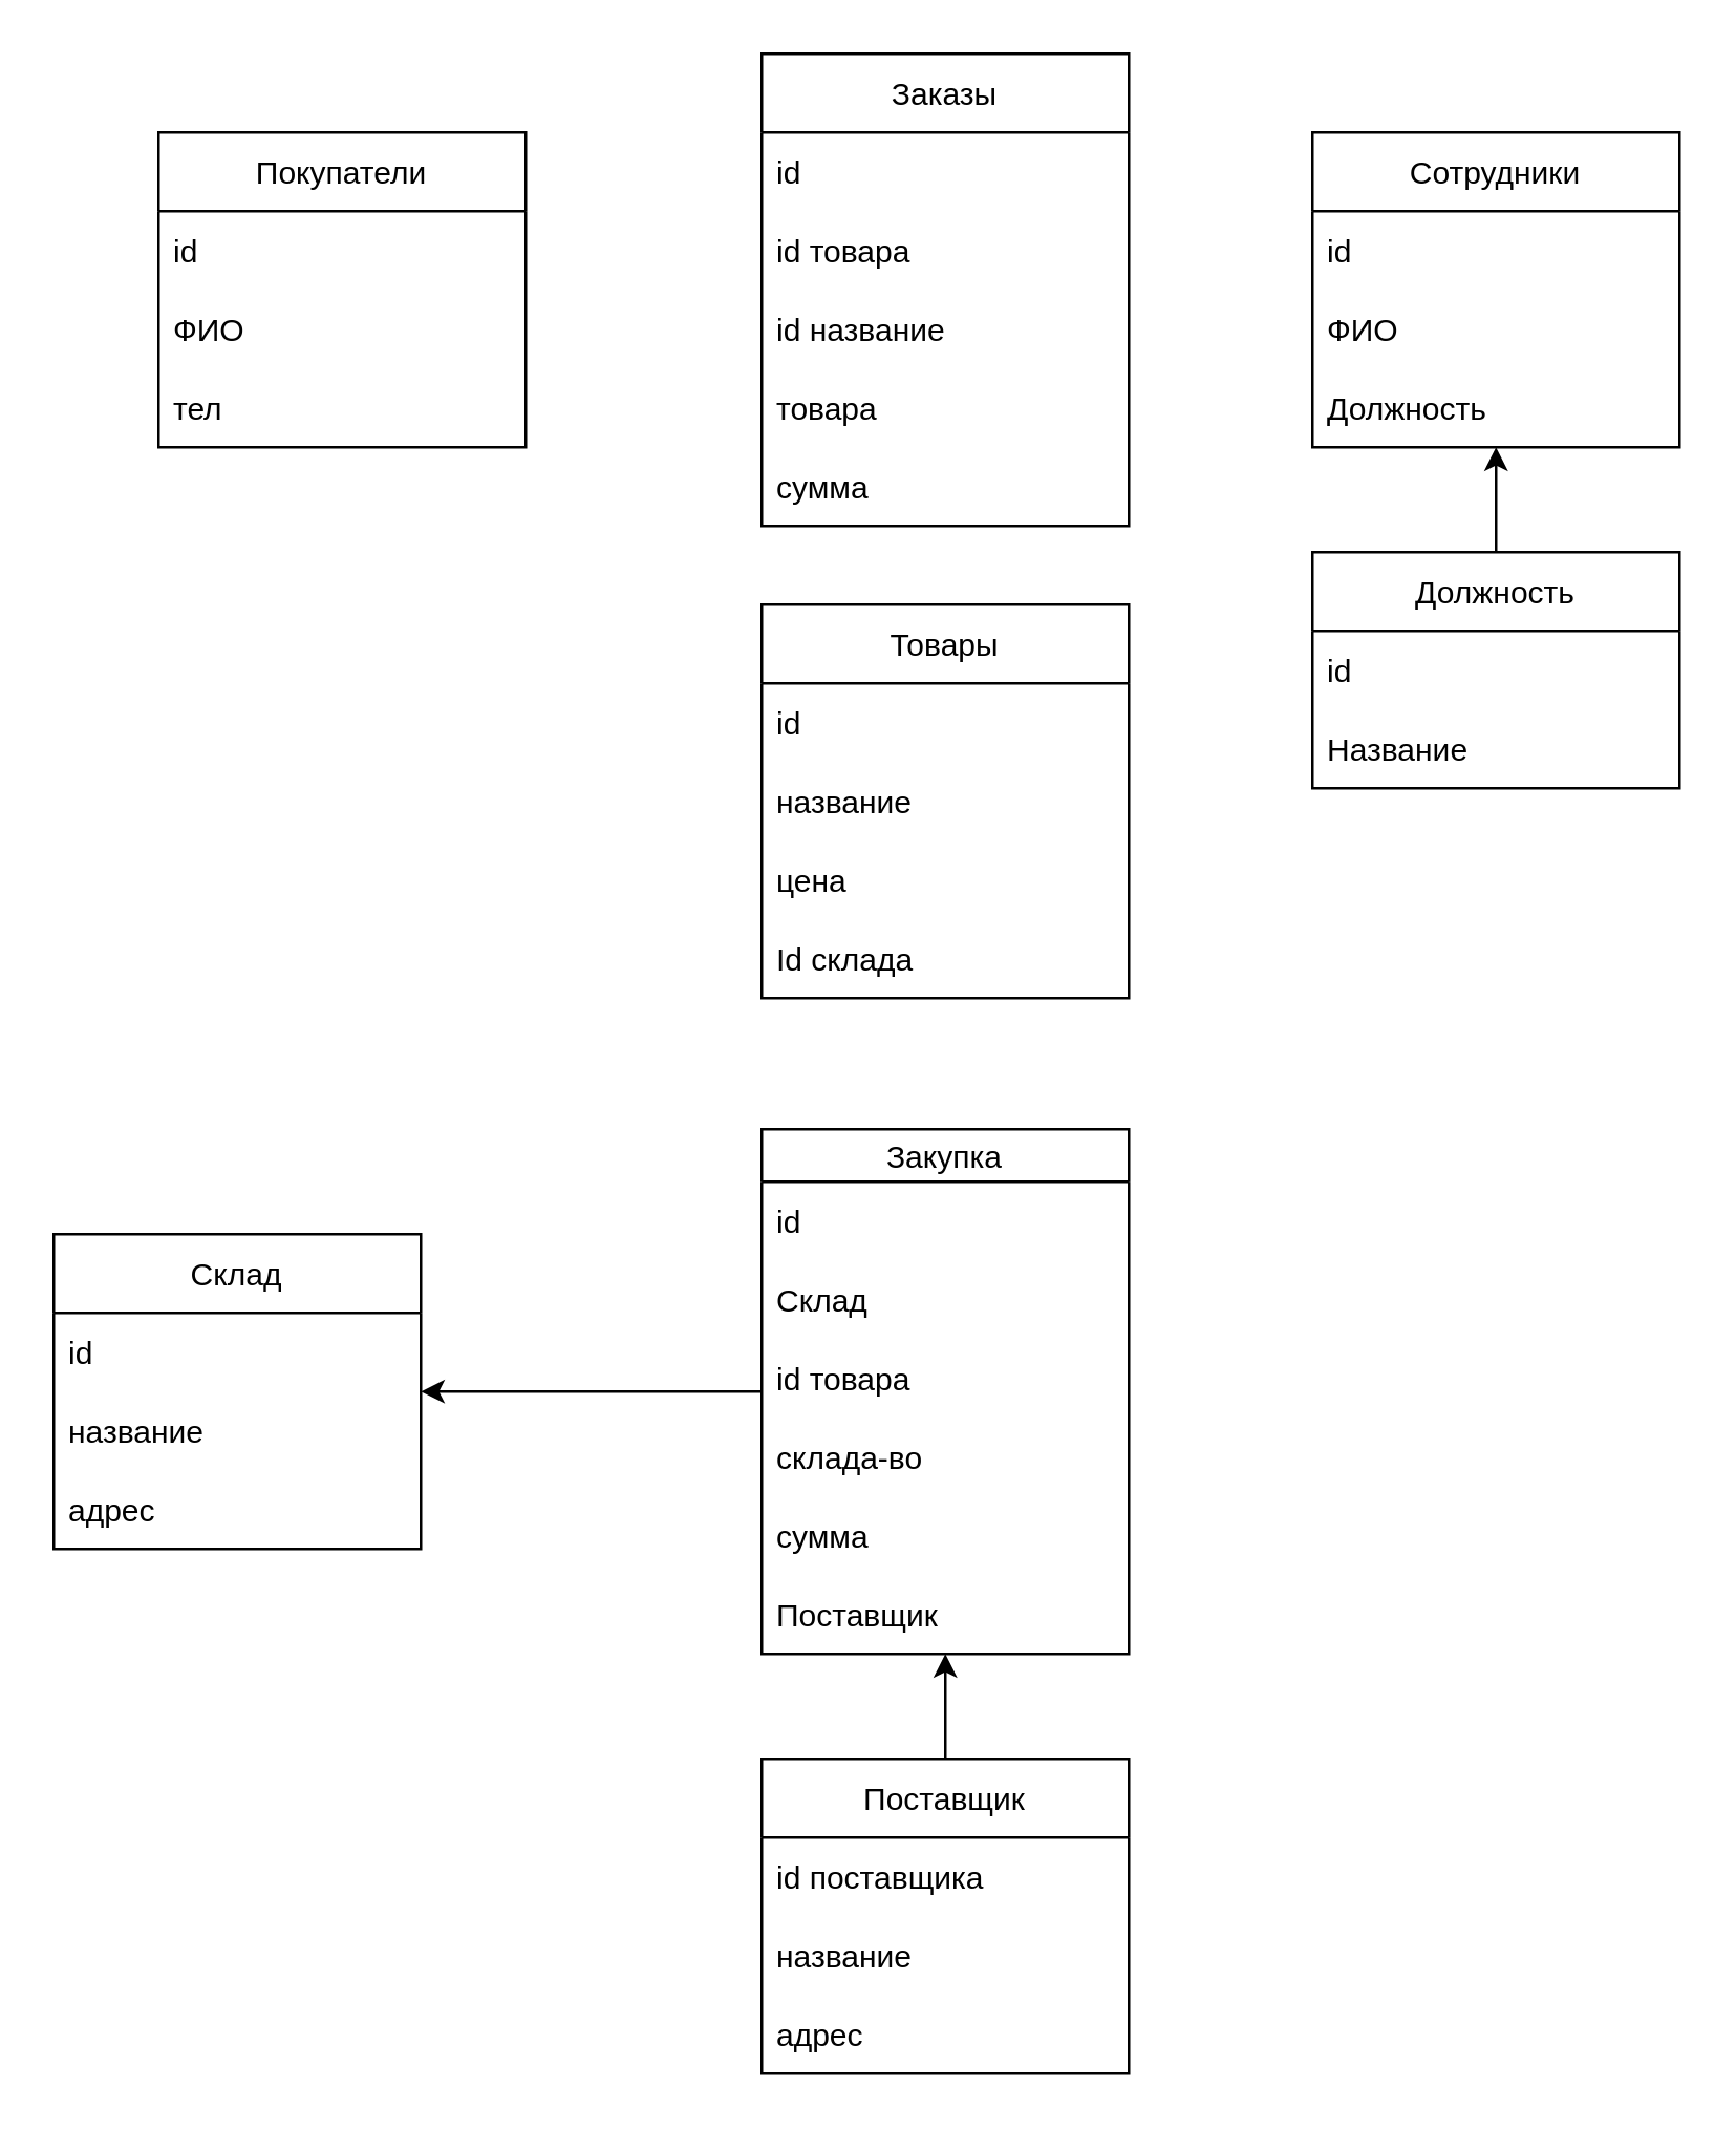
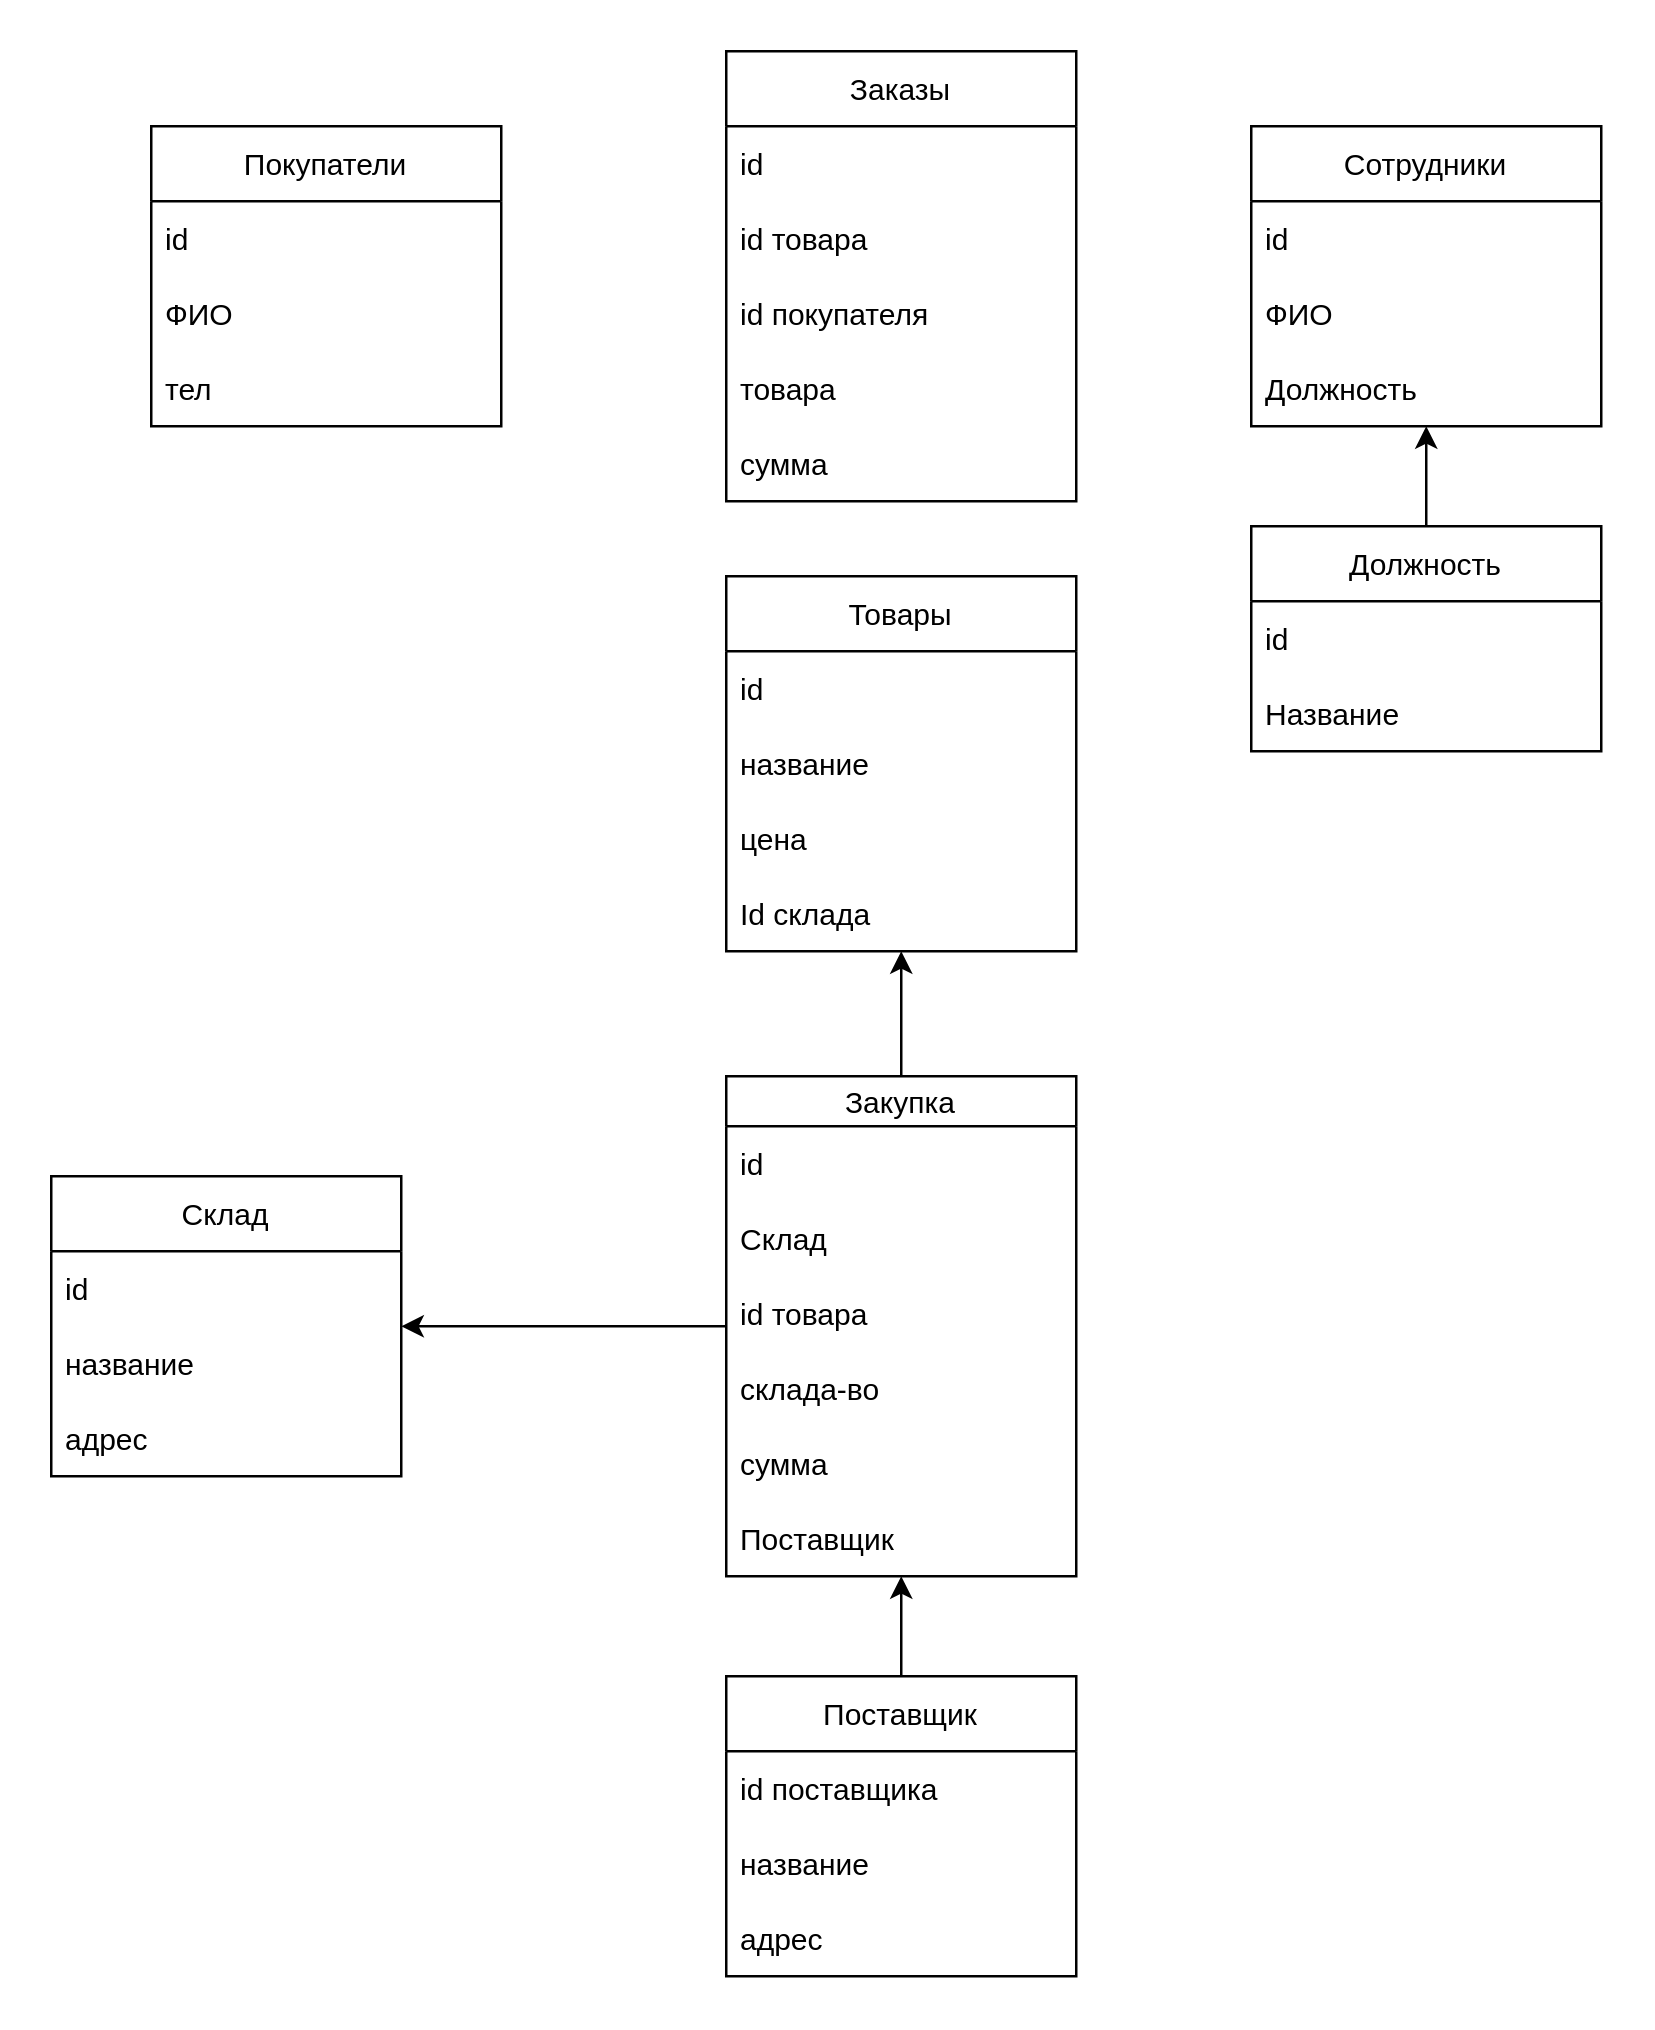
- <mxCell id="9" value="id название" style="text;strokeColor=none;fillColor=none;align=left;verticalAlign=middle;spacingLeft=4;spacingRight=4;overflow=hidden;points=[[0,0.5],[1,0.5]];portConstraint=eastwest;rotatable=0;" vertex="1" parent="6"><mxGeometry y="90" width="140" height="30" as="geometry" /></mxCell>
+ <mxCell id="9" value="id покупателя" style="text;strokeColor=none;fillColor=none;align=left;verticalAlign=middle;spacingLeft=4;spacingRight=4;overflow=hidden;points=[[0,0.5],[1,0.5]];portConstraint=eastwest;rotatable=0;" vertex="1" parent="6"><mxGeometry y="90" width="140" height="30" as="geometry" /></mxCell>
+ <mxCell id="26" style="edgeStyle=orthogonalEdgeStyle;rounded=0;orthogonalLoop=1;jettySize=auto;html=1;" edge="1" parent="1" source="27" target="12"><mxGeometry relative="1" as="geometry" /></mxCell>
